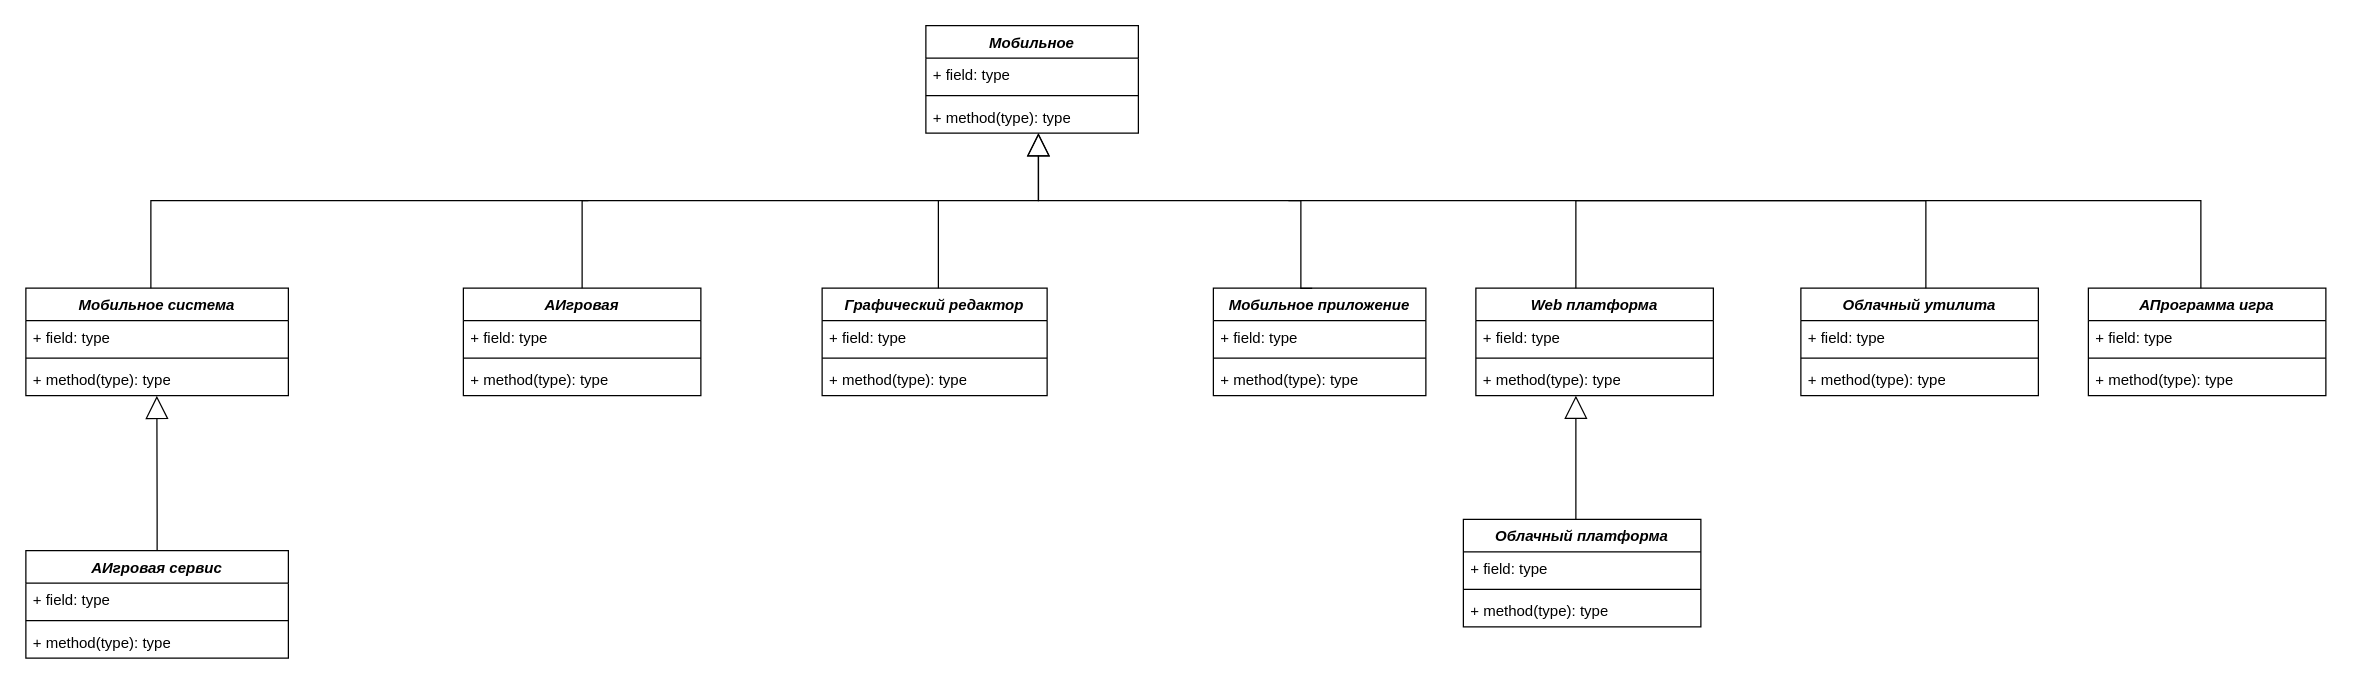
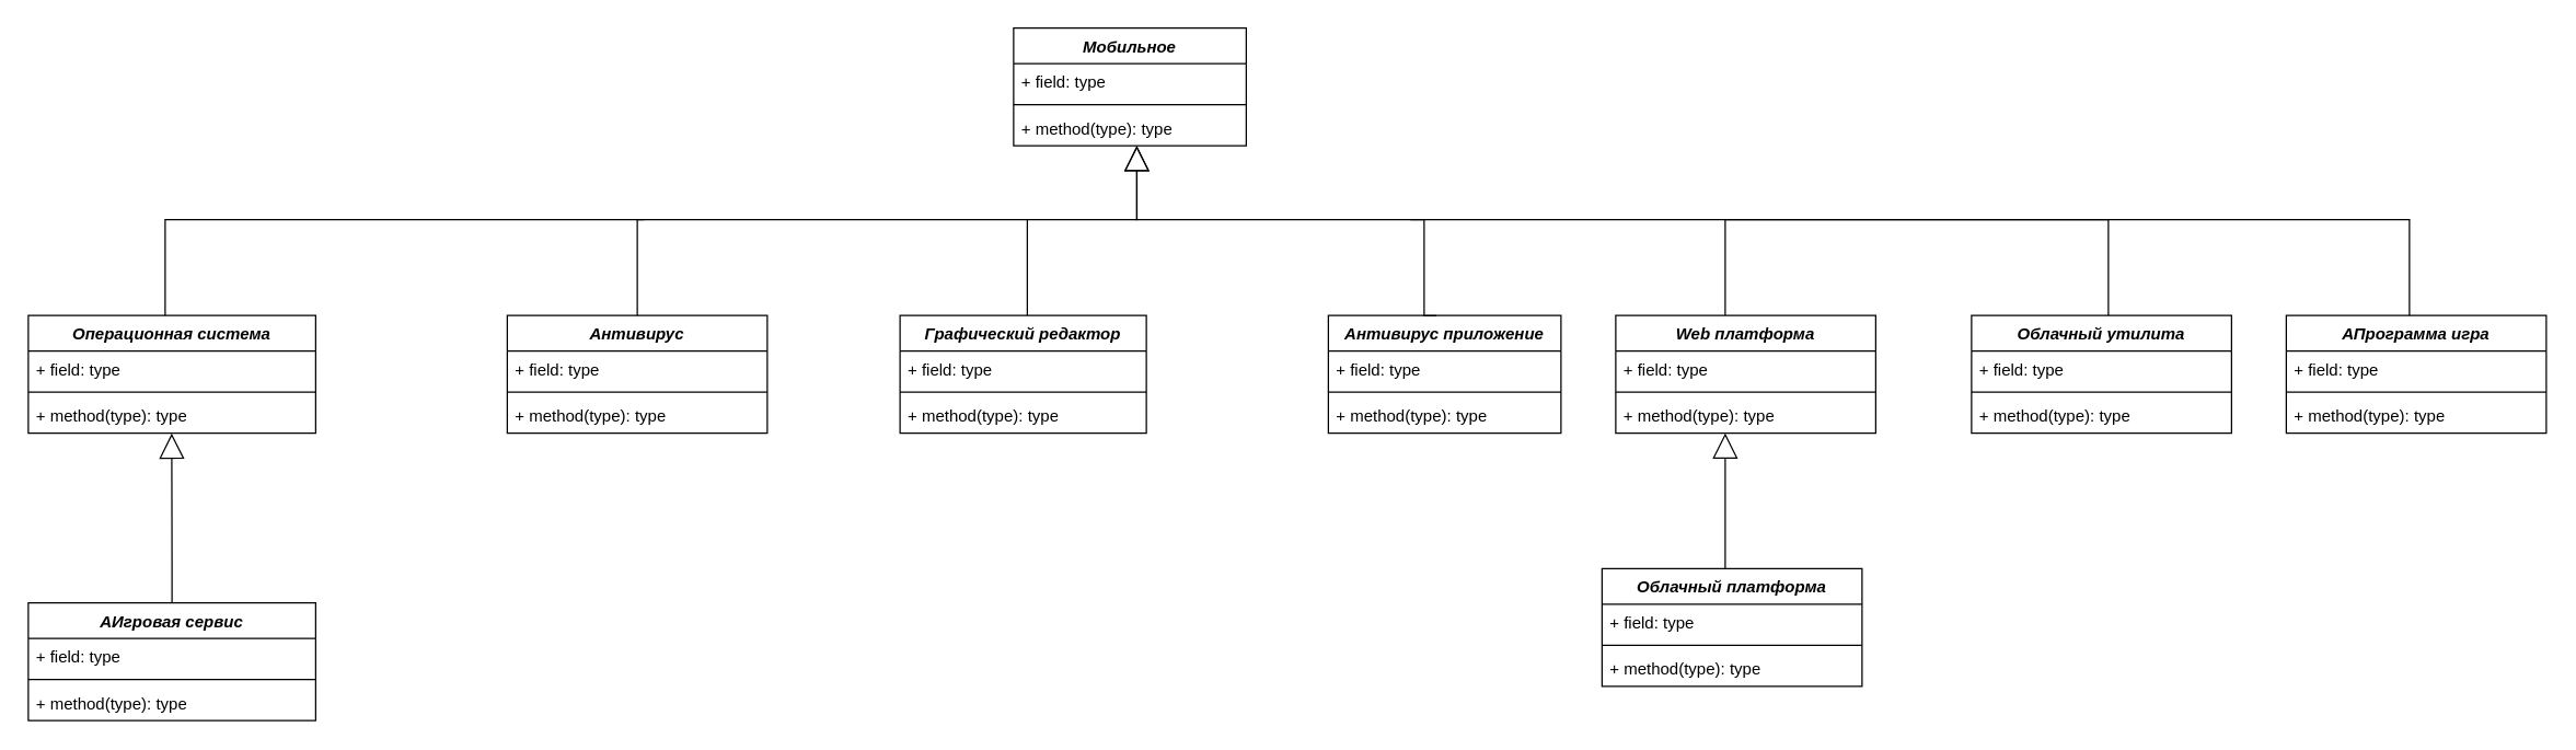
- <mxCell id="6" value="&lt;i&gt;Мобильное система&lt;/i&gt;" style="swimlane;fontStyle=1;align=center;verticalAlign=top;childLayout=stackLayout;horizontal=1;startSize=26;horizontalStack=0;resizeParent=1;resizeParentMax=0;resizeLast=0;collapsible=1;marginBottom=0;whiteSpace=wrap;html=1;" parent="1" vertex="1"><mxGeometry x="20" y="230" width="210" height="86" as="geometry" /></mxCell>
+ <mxCell id="6" value="&lt;i&gt;Операционная система&lt;/i&gt;" style="swimlane;fontStyle=1;align=center;verticalAlign=top;childLayout=stackLayout;horizontal=1;startSize=26;horizontalStack=0;resizeParent=1;resizeParentMax=0;resizeLast=0;collapsible=1;marginBottom=0;whiteSpace=wrap;html=1;" parent="1" vertex="1"><mxGeometry x="20" y="230" width="210" height="86" as="geometry" /></mxCell>
- <mxCell id="22" value="&lt;i&gt;АИгровая&lt;/i&gt;" style="swimlane;fontStyle=1;align=center;verticalAlign=top;childLayout=stackLayout;horizontal=1;startSize=26;horizontalStack=0;resizeParent=1;resizeParentMax=0;resizeLast=0;collapsible=1;marginBottom=0;whiteSpace=wrap;html=1;" parent="1" vertex="1"><mxGeometry x="370" y="230" width="190" height="86" as="geometry" /></mxCell>
+ <mxCell id="22" value="&lt;i&gt;Антивирус&lt;/i&gt;" style="swimlane;fontStyle=1;align=center;verticalAlign=top;childLayout=stackLayout;horizontal=1;startSize=26;horizontalStack=0;resizeParent=1;resizeParentMax=0;resizeLast=0;collapsible=1;marginBottom=0;whiteSpace=wrap;html=1;" parent="1" vertex="1"><mxGeometry x="370" y="230" width="190" height="86" as="geometry" /></mxCell>
- <mxCell id="26" value="&lt;i&gt;Мобильное приложение&lt;/i&gt;" style="swimlane;fontStyle=1;align=center;verticalAlign=top;childLayout=stackLayout;horizontal=1;startSize=26;horizontalStack=0;resizeParent=1;resizeParentMax=0;resizeLast=0;collapsible=1;marginBottom=0;whiteSpace=wrap;html=1;" parent="1" vertex="1"><mxGeometry x="970" y="230" width="170" height="86" as="geometry" /></mxCell>
+ <mxCell id="26" value="&lt;i&gt;Антивирус приложение&lt;/i&gt;" style="swimlane;fontStyle=1;align=center;verticalAlign=top;childLayout=stackLayout;horizontal=1;startSize=26;horizontalStack=0;resizeParent=1;resizeParentMax=0;resizeLast=0;collapsible=1;marginBottom=0;whiteSpace=wrap;html=1;" parent="1" vertex="1"><mxGeometry x="970" y="230" width="170" height="86" as="geometry" /></mxCell>
